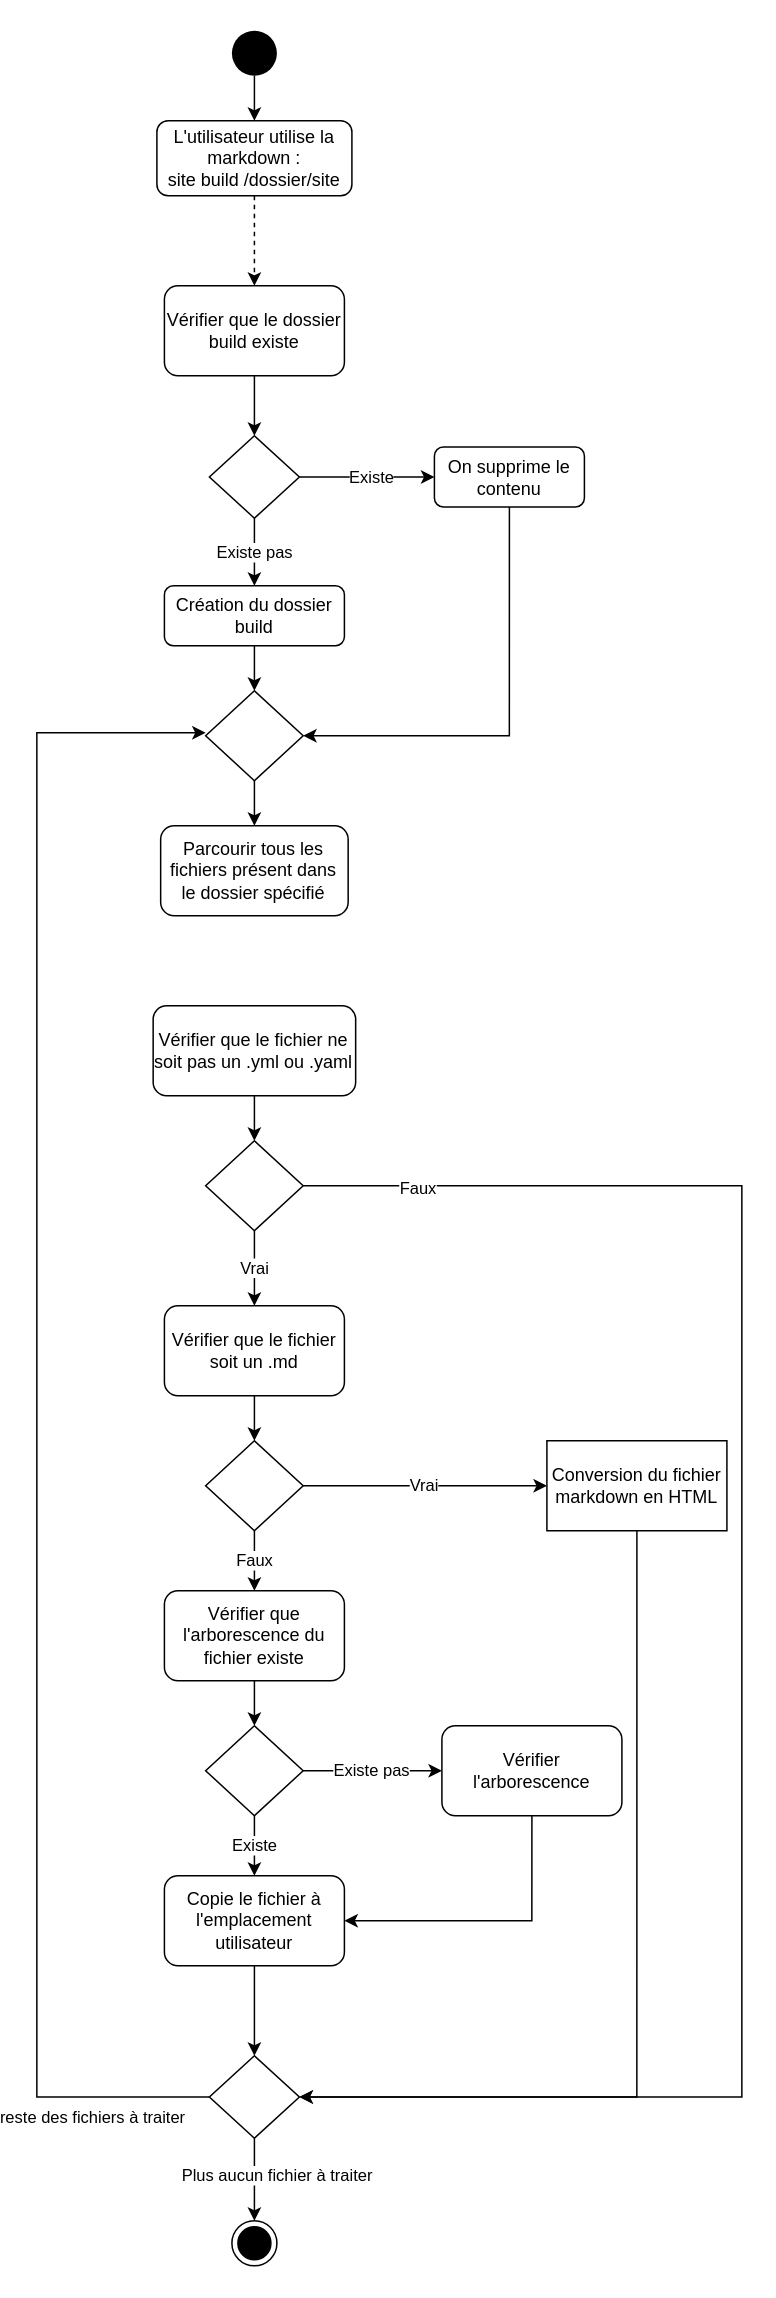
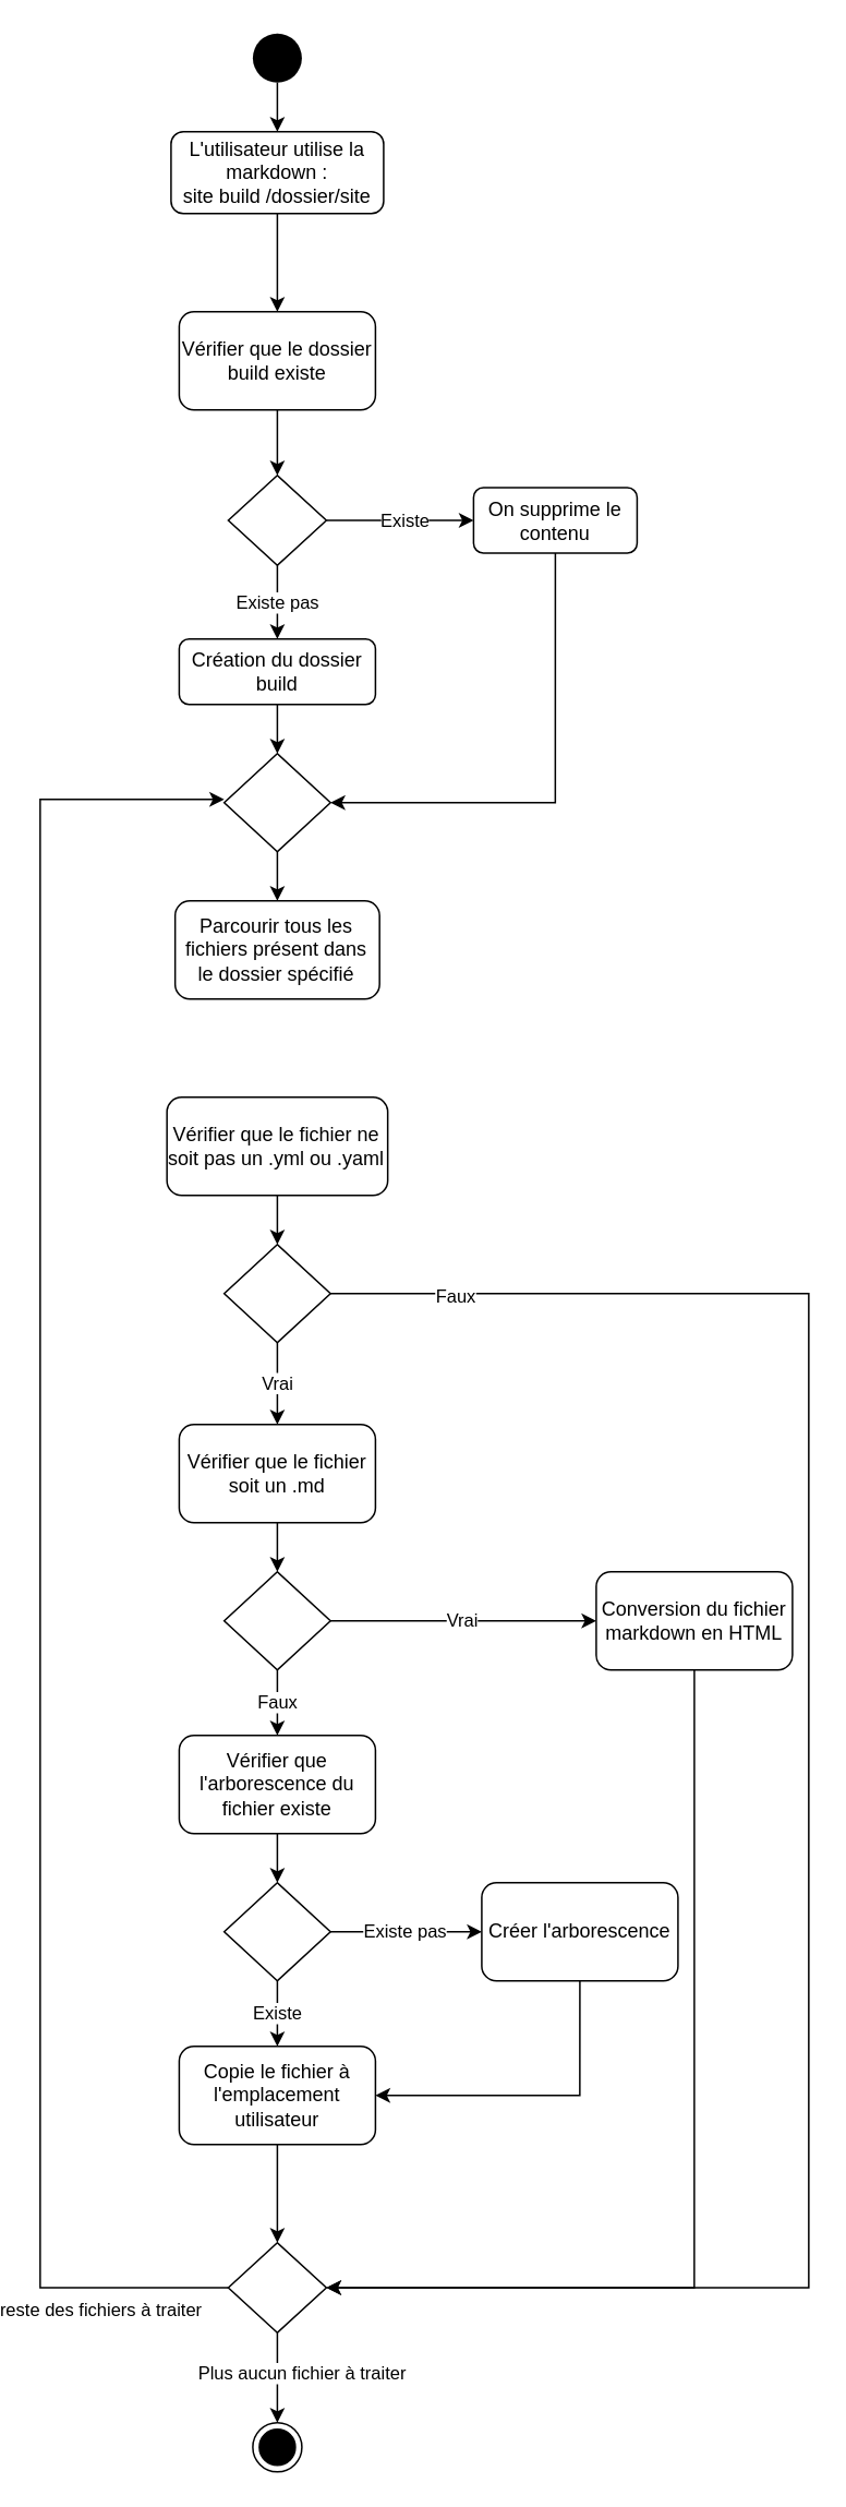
- <mxCell id="2" style="edgeStyle=orthogonalEdgeStyle;rounded=0;orthogonalLoop=1;jettySize=auto;html=1;exitX=0.5;exitY=1;exitDx=0;exitDy=0;entryX=0.5;entryY=0;entryDx=0;entryDy=0;dashed=1;" parent="1" source="3" target="17" edge="1"><mxGeometry relative="1" as="geometry" /></mxCell>
+ <mxCell id="2" style="edgeStyle=orthogonalEdgeStyle;rounded=0;orthogonalLoop=1;jettySize=auto;html=1;exitX=0.5;exitY=1;exitDx=0;exitDy=0;entryX=0.5;entryY=0;entryDx=0;entryDy=0;" parent="1" source="3" target="17" edge="1"><mxGeometry relative="1" as="geometry" /></mxCell>
- <mxCell id="13" value="Conversion du fichier markdown en HTML" style="whiteSpace=wrap;html=1;rounded=0;" parent="1" vertex="1"><mxGeometry x="360.94" y="960" width="120" height="60" as="geometry" /></mxCell>
+ <mxCell id="13" value="Conversion du fichier markdown en HTML" style="rounded=1;whiteSpace=wrap;html=1;" parent="1" vertex="1"><mxGeometry x="360.94" y="960" width="120" height="60" as="geometry" /></mxCell>
- <mxCell id="42" value="Vérifier l'arborescence" style="rounded=1;whiteSpace=wrap;html=1;" parent="1" vertex="1"><mxGeometry x="290.94" y="1150" width="120" height="60" as="geometry" /></mxCell>
+ <mxCell id="42" value="Créer l'arborescence" style="rounded=1;whiteSpace=wrap;html=1;" parent="1" vertex="1"><mxGeometry x="290.94" y="1150" width="120" height="60" as="geometry" /></mxCell>
